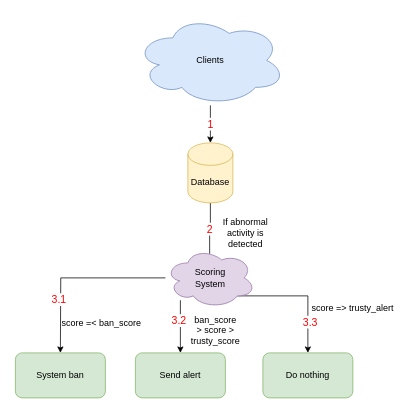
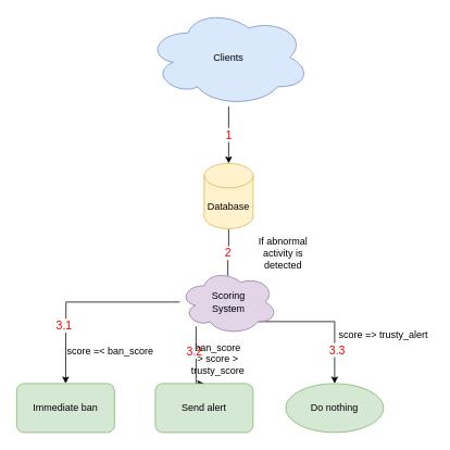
- <mxCell id="3" value="Clients" style="ellipse;shape=cloud;whiteSpace=wrap;html=1;fillColor=#dae8fc;strokeColor=#6c8ebf;" vertex="1" parent="1"><mxGeometry x="180" y="20" width="200" height="120" as="geometry" /></mxCell>
+ <mxCell id="3" value="Clients" style="ellipse;shape=cloud;whiteSpace=wrap;html=1;fillColor=#dae8fc;strokeColor=#6c8ebf;" vertex="1" parent="1"><mxGeometry x="180" y="10" width="200" height="120" as="geometry" /></mxCell>
- <mxCell id="6" value="Database" style="shape=cylinder3;whiteSpace=wrap;html=1;boundedLbl=1;backgroundOutline=1;size=15;fillColor=#fff2cc;strokeColor=#d6b656;" vertex="1" parent="1"><mxGeometry x="250" y="190" width="60" height="80" as="geometry" /></mxCell>
+ <mxCell id="6" value="Database" style="shape=cylinder3;whiteSpace=wrap;html=1;boundedLbl=1;backgroundOutline=1;size=15;fillColor=#fff2cc;strokeColor=#d6b656;" vertex="1" parent="1"><mxGeometry x="250" y="200" width="60" height="80" as="geometry" /></mxCell>
- <mxCell id="14" value="&lt;div class=&quot;Translate-TargetText Translate-TargetText_userSelect_enabled&quot;&gt;If abnormal activity is detected&lt;/div&gt;" style="text;html=1;strokeColor=none;fillColor=none;align=center;verticalAlign=middle;whiteSpace=wrap;rounded=0;" vertex="1" parent="1"><mxGeometry x="294" y="300" width="66" height="20" as="geometry" /></mxCell>
+ <mxCell id="14" value="&lt;div class=&quot;Translate-TargetText Translate-TargetText_userSelect_enabled&quot;&gt;If abnormal activity is detected&lt;/div&gt;" style="text;html=1;strokeColor=none;fillColor=none;align=center;verticalAlign=middle;whiteSpace=wrap;rounded=0;" vertex="1" parent="1"><mxGeometry x="314" y="300" width="66" height="20" as="geometry" /></mxCell>
- <mxCell id="20" value="&lt;div class=&quot;Translate-TargetText Translate-TargetText_userSelect_enabled&quot;&gt;ban_score &lt;br&gt;&amp;gt; score &amp;gt; trusty_score&lt;/div&gt;" style="text;html=1;strokeColor=none;fillColor=none;align=center;verticalAlign=middle;whiteSpace=wrap;rounded=0;" vertex="1" parent="1"><mxGeometry x="244" y="430" width="86" height="20" as="geometry" /></mxCell>
+ <mxCell id="20" value="&lt;div class=&quot;Translate-TargetText Translate-TargetText_userSelect_enabled&quot;&gt;ban_score &lt;br&gt;&amp;gt; score &amp;gt; trusty_score&lt;/div&gt;" style="text;html=1;strokeColor=none;fillColor=none;align=center;verticalAlign=middle;whiteSpace=wrap;rounded=0;" vertex="1" parent="1"><mxGeometry x="224" y="430" width="86" height="20" as="geometry" /></mxCell>
- <mxCell id="17" value="System ban" style="rounded=1;whiteSpace=wrap;html=1;fillColor=#d5e8d4;strokeColor=#82b366;" vertex="1" parent="1"><mxGeometry x="20" y="470" width="120" height="60" as="geometry" /></mxCell>
+ <mxCell id="17" value="Immediate ban" style="rounded=1;whiteSpace=wrap;html=1;fillColor=#d5e8d4;strokeColor=#82b366;" vertex="1" parent="1"><mxGeometry x="20" y="470" width="120" height="60" as="geometry" /></mxCell>
- <mxCell id="19" value="Send alert" style="rounded=1;whiteSpace=wrap;html=1;fillColor=#d5e8d4;strokeColor=#82b366;" vertex="1" parent="1"><mxGeometry x="180" y="470" width="120" height="60" as="geometry" /></mxCell>
+ <mxCell id="19" value="Send alert" style="rounded=1;whiteSpace=wrap;html=1;fillColor=#d5e8d4;strokeColor=#82b366;" vertex="1" parent="1"><mxGeometry x="190" y="470" width="120" height="60" as="geometry" /></mxCell>
- <mxCell id="15" value="Do nothing" style="rounded=1;whiteSpace=wrap;html=1;fillColor=#d5e8d4;strokeColor=#82b366;" vertex="1" parent="1"><mxGeometry x="350" y="470" width="120" height="60" as="geometry" /></mxCell>
+ <mxCell id="15" value="Do nothing" style="ellipse;whiteSpace=wrap;html=1;fillColor=#d5e8d4;strokeColor=#82b366;" vertex="1" parent="1"><mxGeometry x="350" y="470" width="120" height="60" as="geometry" /></mxCell>
